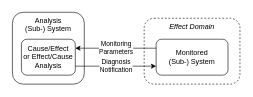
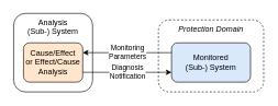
- <mxCell id="2" value="&lt;i&gt;Effect Domain&lt;/i&gt;" style="rounded=1;whiteSpace=wrap;html=1;dashed=1;verticalAlign=top;" parent="1" vertex="1"><mxGeometry x="240" y="30" width="160" height="110" as="geometry" /></mxCell>
+ <mxCell id="2" value="&lt;i&gt;Protection Domain&lt;/i&gt;" style="rounded=1;whiteSpace=wrap;html=1;dashed=1;verticalAlign=top;" parent="1" vertex="1"><mxGeometry x="240" y="30" width="160" height="110" as="geometry" /></mxCell>
- <mxCell id="6" value="Cause/Effect&lt;br&gt;or Effect/Cause&lt;br&gt;Analysis" style="rounded=1;whiteSpace=wrap;html=1;" parent="1" vertex="1"><mxGeometry x="35" y="65" width="90" height="60" as="geometry" /></mxCell>
+ <mxCell id="6" value="Cause/Effect&lt;br&gt;or Effect/Cause&lt;br&gt;Analysis" style="rounded=1;whiteSpace=wrap;html=1;fillColor=#ffe6cc;" parent="1" vertex="1"><mxGeometry x="35" y="65" width="90" height="60" as="geometry" /></mxCell>
- <mxCell id="4" value="Monitored&lt;br&gt;(Sub-) System" style="rounded=1;whiteSpace=wrap;html=1;" parent="1" vertex="1"><mxGeometry x="260" y="65" width="120" height="60" as="geometry" /></mxCell>
+ <mxCell id="4" value="Monitored&lt;br&gt;(Sub-) System" style="rounded=1;whiteSpace=wrap;html=1;fillColor=#dae8fc;" parent="1" vertex="1"><mxGeometry x="260" y="65" width="120" height="60" as="geometry" /></mxCell>
